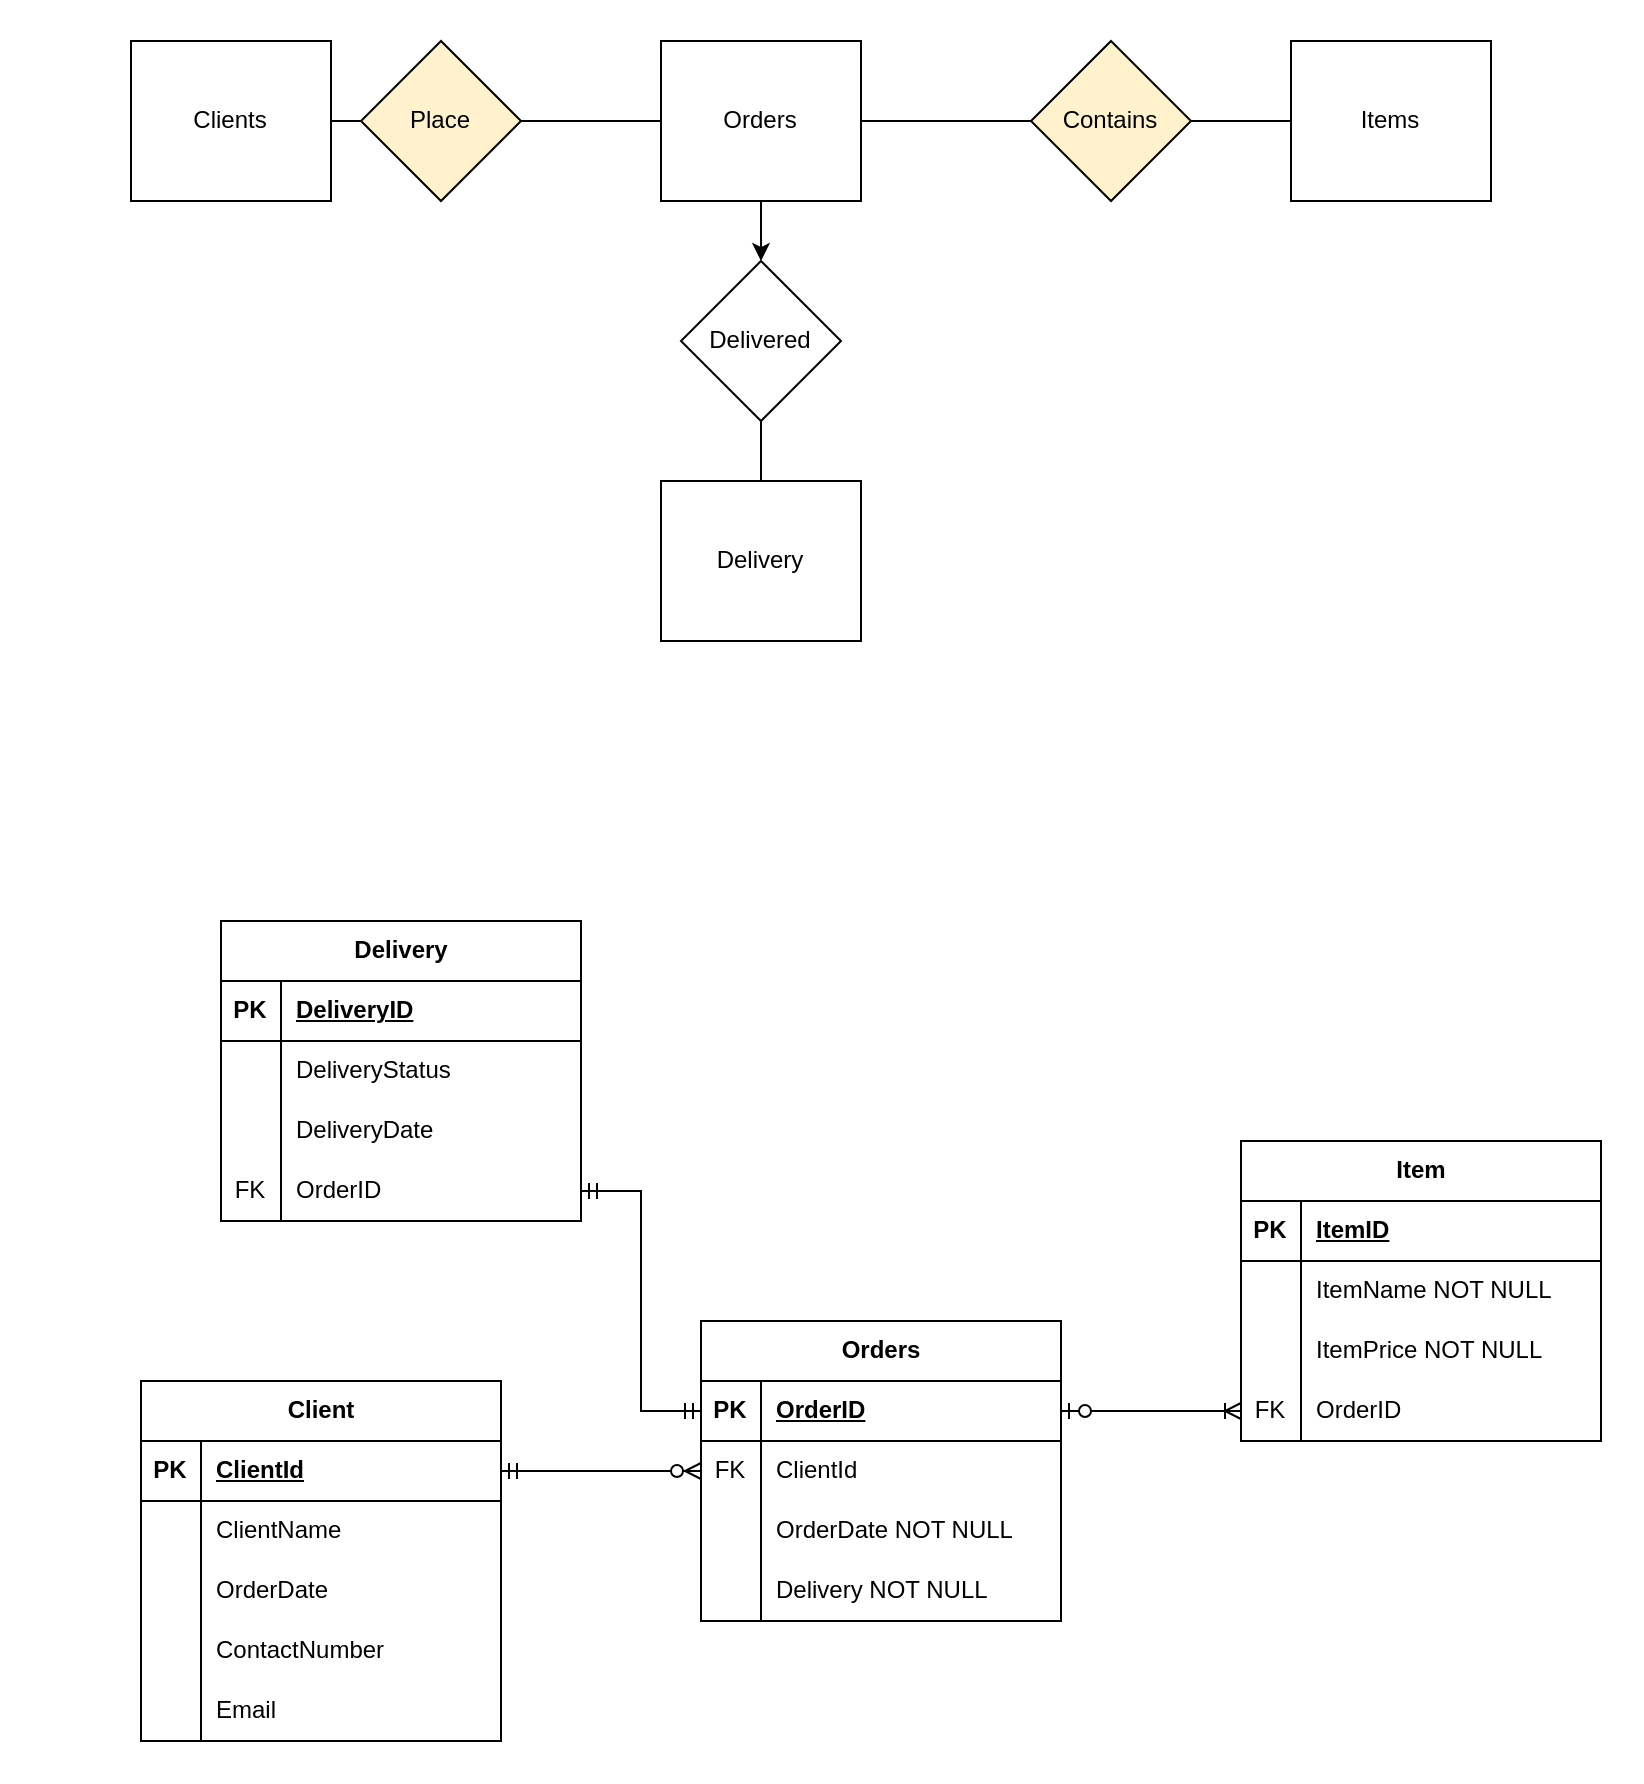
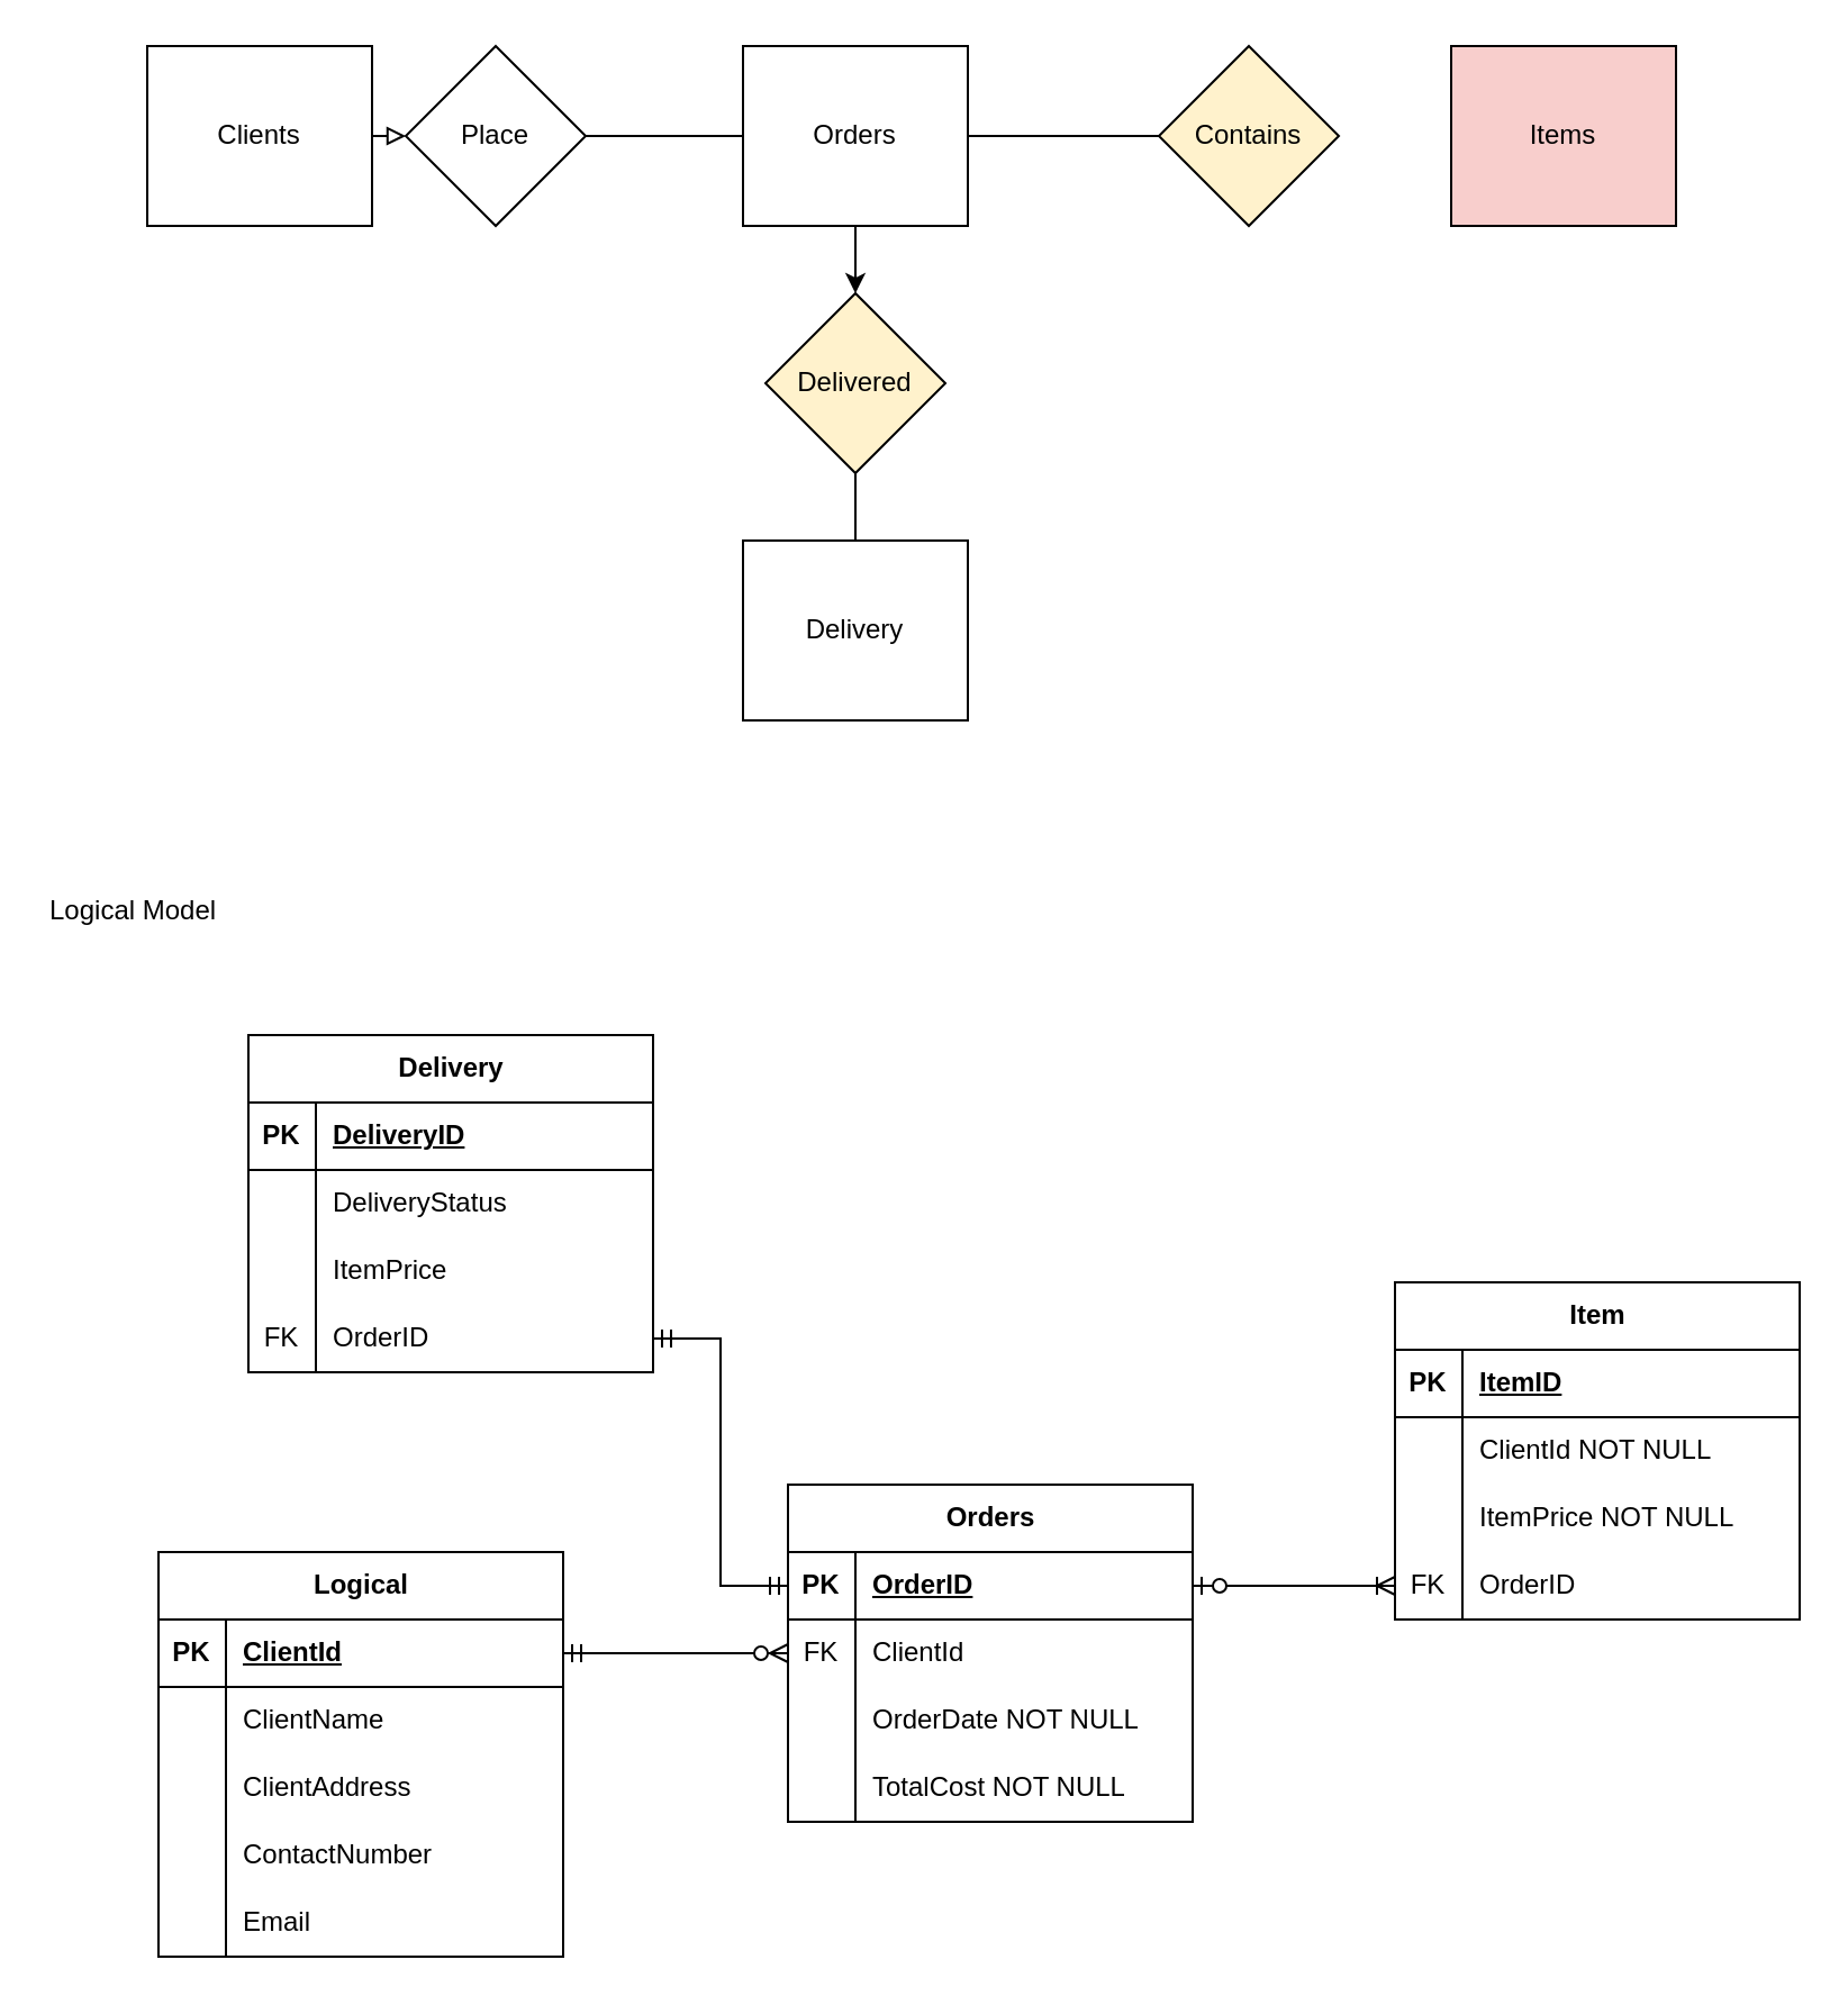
- <mxCell id="2" style="rounded=1;orthogonalLoop=1;jettySize=auto;html=1;exitX=1;exitY=0.5;exitDx=0;exitDy=0;strokeColor=default;endArrow=none;endFill=0;" edge="1" parent="1" source="3" target="56"><mxGeometry relative="1" as="geometry" /></mxCell>
+ <mxCell id="2" style="rounded=1;orthogonalLoop=1;jettySize=auto;html=1;exitX=1;exitY=0.5;exitDx=0;exitDy=0;strokeColor=default;endArrow=block;endFill=0;" edge="1" parent="1" source="3" target="56"><mxGeometry relative="1" as="geometry" /></mxCell>
- <mxCell id="56" value="Place" style="rhombus;whiteSpace=wrap;html=1;fillColor=#fff2cc;" vertex="1" parent="1"><mxGeometry x="180" y="20" width="80" height="80" as="geometry" /></mxCell>
+ <mxCell id="56" value="Place" style="rhombus;whiteSpace=wrap;html=1;" vertex="1" parent="1"><mxGeometry x="180" y="20" width="80" height="80" as="geometry" /></mxCell>
- <mxCell id="57" style="edgeStyle=orthogonalEdgeStyle;rounded=0;orthogonalLoop=1;jettySize=auto;html=1;exitX=1;exitY=0.5;exitDx=0;exitDy=0;endArrow=none;endFill=0;" edge="1" parent="1" source="58" target="7"><mxGeometry relative="1" as="geometry" /></mxCell>
- <mxCell id="7" value="Items" style="whiteSpace=wrap;html=1;align=center;" vertex="1" parent="1"><mxGeometry x="645" y="20" width="100" height="80" as="geometry" /></mxCell>
+ <mxCell id="7" value="Items" style="whiteSpace=wrap;html=1;align=center;fillColor=#f8cecc;" vertex="1" parent="1"><mxGeometry x="645" y="20" width="100" height="80" as="geometry" /></mxCell>
- <mxCell id="60" value="Delivered" style="rhombus;whiteSpace=wrap;html=1;" vertex="1" parent="1"><mxGeometry x="340" y="130" width="80" height="80" as="geometry" /></mxCell>
+ <mxCell id="60" value="Delivered" style="rhombus;whiteSpace=wrap;html=1;fillColor=#fff2cc;" vertex="1" parent="1"><mxGeometry x="340" y="130" width="80" height="80" as="geometry" /></mxCell>
+ <mxCell id="8" value="Logical Model" style="text;html=1;strokeColor=none;fillColor=none;align=left;verticalAlign=middle;whiteSpace=wrap;rounded=0;" vertex="1" parent="1"><mxGeometry x="20" y="390" width="130" height="30" as="geometry" /></mxCell>
- <mxCell id="70" value="DeliveryDate" style="shape=partialRectangle;connectable=0;fillColor=none;top=0;left=0;bottom=0;right=0;align=left;spacingLeft=6;overflow=hidden;whiteSpace=wrap;html=1;" vertex="1" parent="68"><mxGeometry x="30" width="150" height="30" as="geometry"><mxRectangle width="150" height="30" as="alternateBounds" /></mxGeometry></mxCell>
+ <mxCell id="70" value="ItemPrice" style="shape=partialRectangle;connectable=0;fillColor=none;top=0;left=0;bottom=0;right=0;align=left;spacingLeft=6;overflow=hidden;whiteSpace=wrap;html=1;" vertex="1" parent="68"><mxGeometry x="30" width="150" height="30" as="geometry"><mxRectangle width="150" height="30" as="alternateBounds" /></mxGeometry></mxCell>
- <mxCell id="46" value="ItemName NOT NULL" style="shape=partialRectangle;connectable=0;fillColor=none;top=0;left=0;bottom=0;right=0;align=left;spacingLeft=6;overflow=hidden;whiteSpace=wrap;html=1;" vertex="1" parent="44"><mxGeometry x="30" width="150" height="30" as="geometry"><mxRectangle width="150" height="30" as="alternateBounds" /></mxGeometry></mxCell>
+ <mxCell id="46" value="ClientId NOT NULL" style="shape=partialRectangle;connectable=0;fillColor=none;top=0;left=0;bottom=0;right=0;align=left;spacingLeft=6;overflow=hidden;whiteSpace=wrap;html=1;" vertex="1" parent="44"><mxGeometry x="30" width="150" height="30" as="geometry"><mxRectangle width="150" height="30" as="alternateBounds" /></mxGeometry></mxCell>
- <mxCell id="9" value="Client" style="shape=table;startSize=30;container=1;collapsible=1;childLayout=tableLayout;fixedRows=1;rowLines=0;fontStyle=1;align=center;resizeLast=1;html=1;" vertex="1" parent="1"><mxGeometry x="70" y="690" width="180" height="180" as="geometry" /></mxCell>
+ <mxCell id="9" value="Logical" style="shape=table;startSize=30;container=1;collapsible=1;childLayout=tableLayout;fixedRows=1;rowLines=0;fontStyle=1;align=center;resizeLast=1;html=1;" vertex="1" parent="1"><mxGeometry x="70" y="690" width="180" height="180" as="geometry" /></mxCell>
- <mxCell id="18" value="OrderDate" style="shape=partialRectangle;connectable=0;fillColor=none;top=0;left=0;bottom=0;right=0;align=left;spacingLeft=6;overflow=hidden;whiteSpace=wrap;html=1;" vertex="1" parent="16"><mxGeometry x="30" width="150" height="30" as="geometry"><mxRectangle width="150" height="30" as="alternateBounds" /></mxGeometry></mxCell>
+ <mxCell id="18" value="ClientAddress" style="shape=partialRectangle;connectable=0;fillColor=none;top=0;left=0;bottom=0;right=0;align=left;spacingLeft=6;overflow=hidden;whiteSpace=wrap;html=1;" vertex="1" parent="16"><mxGeometry x="30" width="150" height="30" as="geometry"><mxRectangle width="150" height="30" as="alternateBounds" /></mxGeometry></mxCell>
- <mxCell id="37" value="Delivery NOT NULL" style="shape=partialRectangle;connectable=0;fillColor=none;top=0;left=0;bottom=0;right=0;align=left;spacingLeft=6;overflow=hidden;whiteSpace=wrap;html=1;" vertex="1" parent="35"><mxGeometry x="30" width="150" height="30" as="geometry"><mxRectangle width="150" height="30" as="alternateBounds" /></mxGeometry></mxCell>
+ <mxCell id="37" value="TotalCost NOT NULL" style="shape=partialRectangle;connectable=0;fillColor=none;top=0;left=0;bottom=0;right=0;align=left;spacingLeft=6;overflow=hidden;whiteSpace=wrap;html=1;" vertex="1" parent="35"><mxGeometry x="30" width="150" height="30" as="geometry"><mxRectangle width="150" height="30" as="alternateBounds" /></mxGeometry></mxCell>
